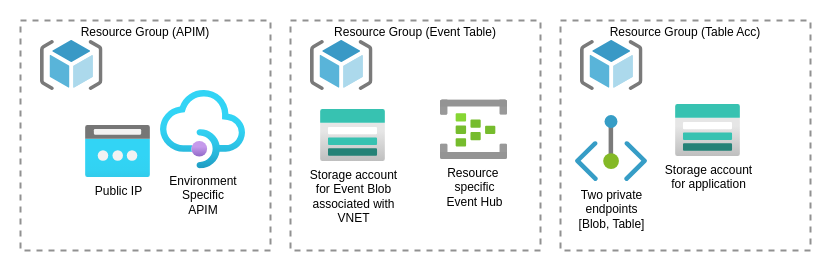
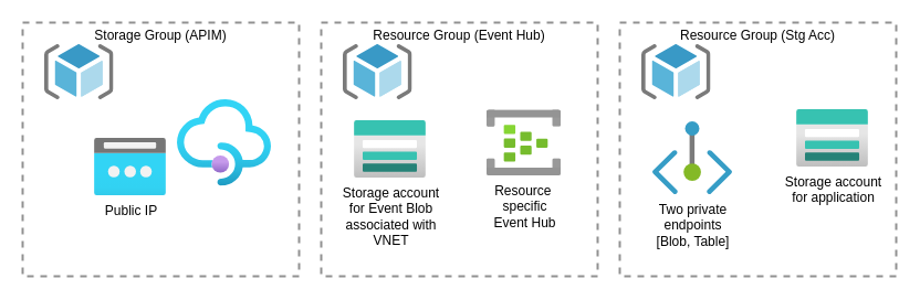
- <mxCell id="2" value="Resource Group (APIM)" style="fontStyle=0;verticalAlign=top;align=center;spacingTop=-2;fillColor=none;rounded=0;whiteSpace=wrap;html=1;strokeColor=#919191;strokeWidth=2;dashed=1;container=1;collapsible=0;expand=0;recursiveResize=0;" vertex="1" parent="1"><mxGeometry x="20" y="20" width="250" height="230" as="geometry" /></mxCell>
+ <mxCell id="2" value="Storage Group (APIM)" style="fontStyle=0;verticalAlign=top;align=center;spacingTop=-2;fillColor=none;rounded=0;whiteSpace=wrap;html=1;strokeColor=#919191;strokeWidth=2;dashed=1;container=1;collapsible=0;expand=0;recursiveResize=0;" vertex="1" parent="1"><mxGeometry x="20" y="20" width="250" height="230" as="geometry" /></mxCell>
- <mxCell id="7" value="Resource Group (Event Table)" style="fontStyle=0;verticalAlign=top;align=center;spacingTop=-2;fillColor=none;rounded=0;whiteSpace=wrap;html=1;strokeColor=#919191;strokeWidth=2;dashed=1;container=1;collapsible=0;expand=0;recursiveResize=0;" vertex="1" parent="1"><mxGeometry x="290" y="20" width="250" height="230" as="geometry" /></mxCell>
+ <mxCell id="7" value="Resource Group (Event Hub)" style="fontStyle=0;verticalAlign=top;align=center;spacingTop=-2;fillColor=none;rounded=0;whiteSpace=wrap;html=1;strokeColor=#919191;strokeWidth=2;dashed=1;container=1;collapsible=0;expand=0;recursiveResize=0;" vertex="1" parent="1"><mxGeometry x="290" y="20" width="250" height="230" as="geometry" /></mxCell>
- <mxCell id="11" value="Resource Group (Table Acc)" style="fontStyle=0;verticalAlign=top;align=center;spacingTop=-2;fillColor=none;rounded=0;whiteSpace=wrap;html=1;strokeColor=#919191;strokeWidth=2;dashed=1;container=1;collapsible=0;expand=0;recursiveResize=0;" vertex="1" parent="1"><mxGeometry x="560" y="20" width="250" height="230" as="geometry" /></mxCell>
+ <mxCell id="11" value="Resource Group (Stg Acc)" style="fontStyle=0;verticalAlign=top;align=center;spacingTop=-2;fillColor=none;rounded=0;whiteSpace=wrap;html=1;strokeColor=#919191;strokeWidth=2;dashed=1;container=1;collapsible=0;expand=0;recursiveResize=0;" vertex="1" parent="1"><mxGeometry x="560" y="20" width="250" height="230" as="geometry" /></mxCell>
- <mxCell id="13" value="Storage account&lt;div&gt;for application&lt;/div&gt;" style="image;aspect=fixed;html=1;points=[];align=center;fontSize=12;image=img/lib/azure2/storage/Storage_Accounts.svg;" vertex="1" parent="11"><mxGeometry x="115" y="84" width="65" height="52" as="geometry" /></mxCell>
+ <mxCell id="13" value="Storage account&lt;div&gt;for application&lt;/div&gt;" style="image;aspect=fixed;html=1;points=[];align=center;fontSize=12;image=img/lib/azure2/storage/Storage_Accounts.svg;" vertex="1" parent="11"><mxGeometry x="160" y="79" width="65" height="52" as="geometry" /></mxCell>
- <mxCell id="14" value="Two private&lt;div&gt;endpoints&lt;/div&gt;&lt;div&gt;[Blob, Table]&lt;/div&gt;" style="image;aspect=fixed;html=1;points=[];align=center;fontSize=12;image=img/lib/azure2/networking/Private_Endpoint.svg;" vertex="1" parent="11"><mxGeometry x="15" y="95" width="72" height="66" as="geometry" /></mxCell>
+ <mxCell id="14" value="Two private&lt;div&gt;endpoints&lt;/div&gt;&lt;div&gt;[Blob, Table]&lt;/div&gt;" style="image;aspect=fixed;html=1;points=[];align=center;fontSize=12;image=img/lib/azure2/networking/Private_Endpoint.svg;" vertex="1" parent="11"><mxGeometry x="30" y="90" width="72" height="66" as="geometry" /></mxCell>
- <mxCell id="5" value="Environment Specific APIM" style="text;html=1;align=center;verticalAlign=middle;whiteSpace=wrap;rounded=0;" vertex="1" parent="2"><mxGeometry x="152.5" y="160" width="60" height="30" as="geometry" /></mxCell>
